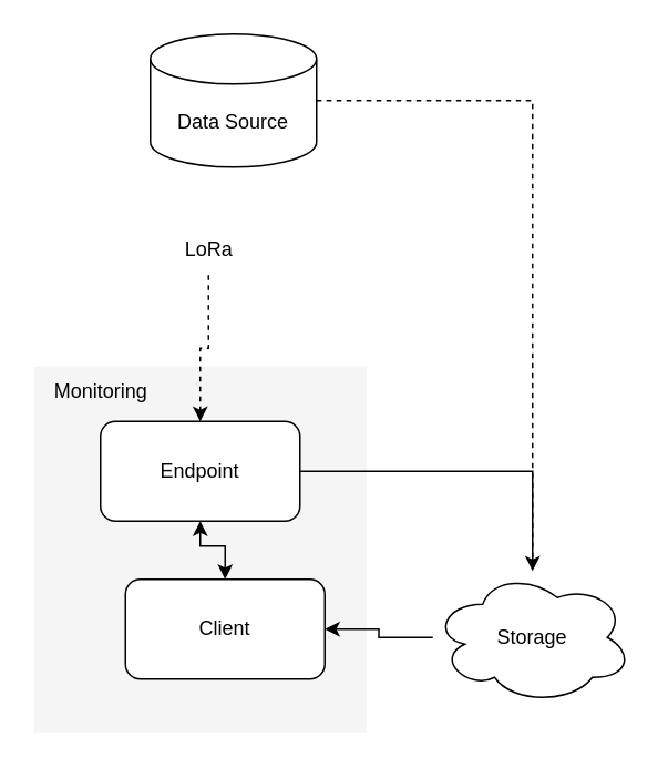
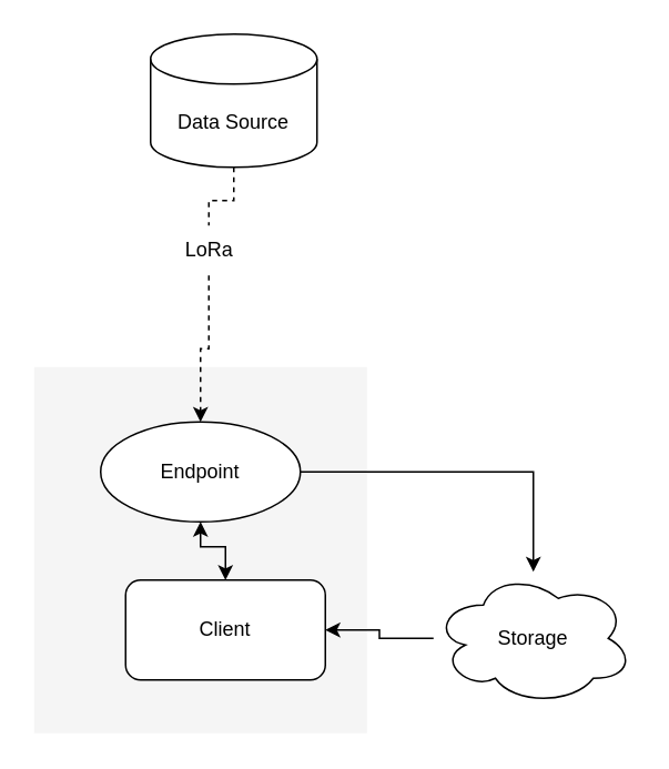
- <mxCell id="12" value="" style="edgeStyle=orthogonalEdgeStyle;rounded=0;orthogonalLoop=1;jettySize=auto;html=1;dashed=1;endArrow=none;" edge="1" parent="1" source="8" target="10"><mxGeometry relative="1" as="geometry"><mxPoint x="120" y="100" as="sourcePoint" /><mxPoint x="120" y="240" as="targetPoint" /></mxGeometry></mxCell>
+ <mxCell id="12" value="" style="edgeStyle=orthogonalEdgeStyle;rounded=0;orthogonalLoop=1;jettySize=auto;html=1;entryX=0.5;entryY=0;entryDx=0;entryDy=0;dashed=1;endArrow=none;" edge="1" parent="1" source="8" target="11"><mxGeometry relative="1" as="geometry"><mxPoint x="120" y="100" as="sourcePoint" /><mxPoint x="120" y="240" as="targetPoint" /></mxGeometry></mxCell>
- <mxCell id="13" value="Monitoring" style="text;html=1;align=center;verticalAlign=middle;resizable=0;points=[];autosize=1;strokeColor=none;fillColor=none;" vertex="1" parent="1"><mxGeometry x="20" y="220" width="80" height="30" as="geometry" /></mxCell>
- <mxCell id="4" value="Endpoint" style="rounded=1;whiteSpace=wrap;html=1;" vertex="1" parent="1"><mxGeometry x="60" y="253" width="120" height="60" as="geometry" /></mxCell>
+ <mxCell id="4" value="Endpoint" style="ellipse;whiteSpace=wrap;html=1;" vertex="1" parent="1"><mxGeometry x="60" y="253" width="120" height="60" as="geometry" /></mxCell>
